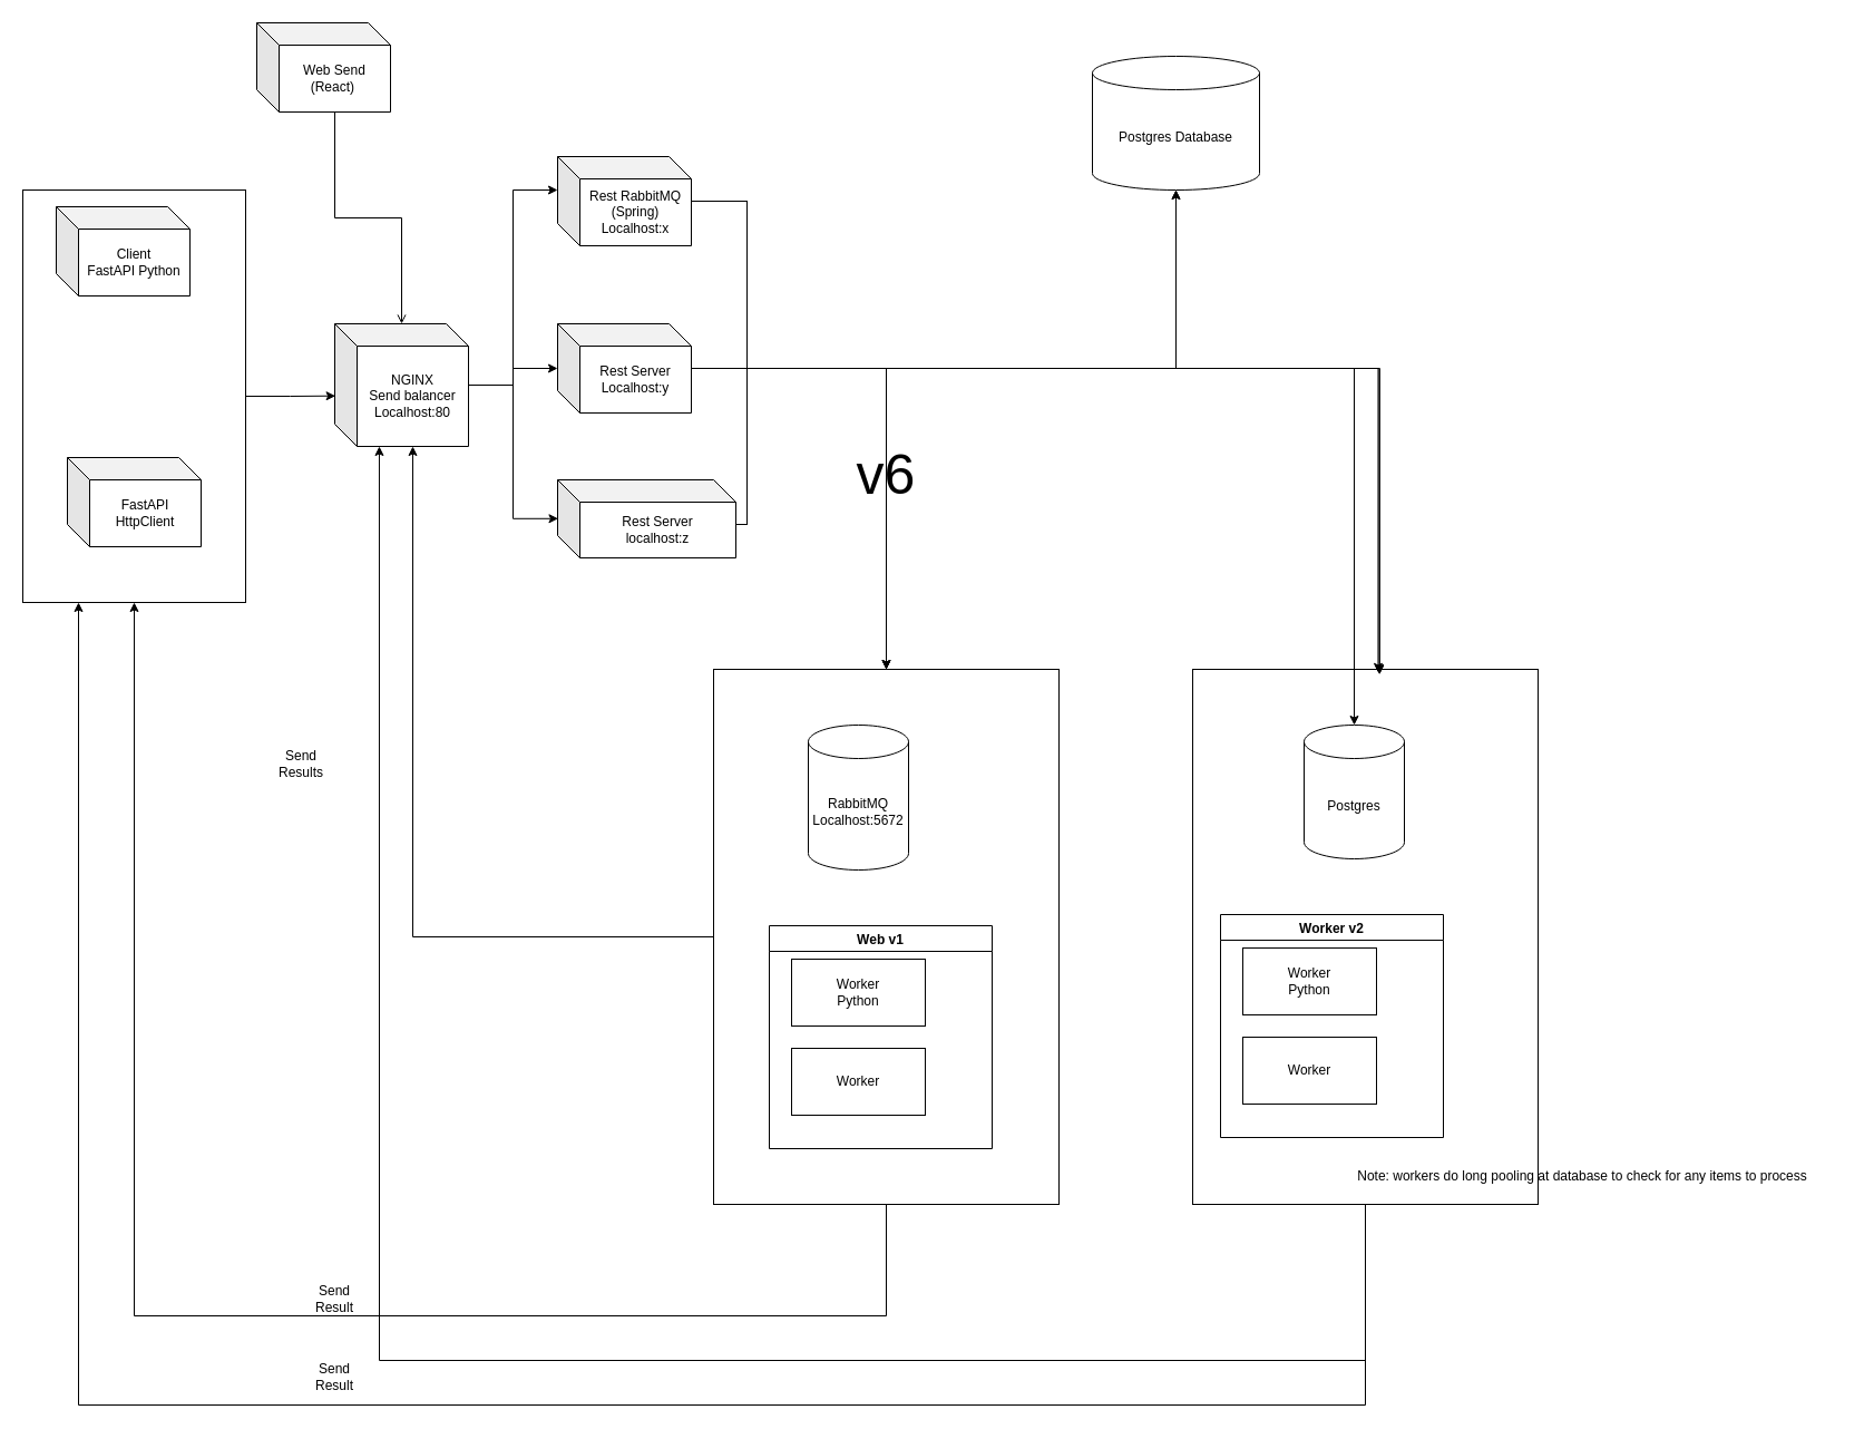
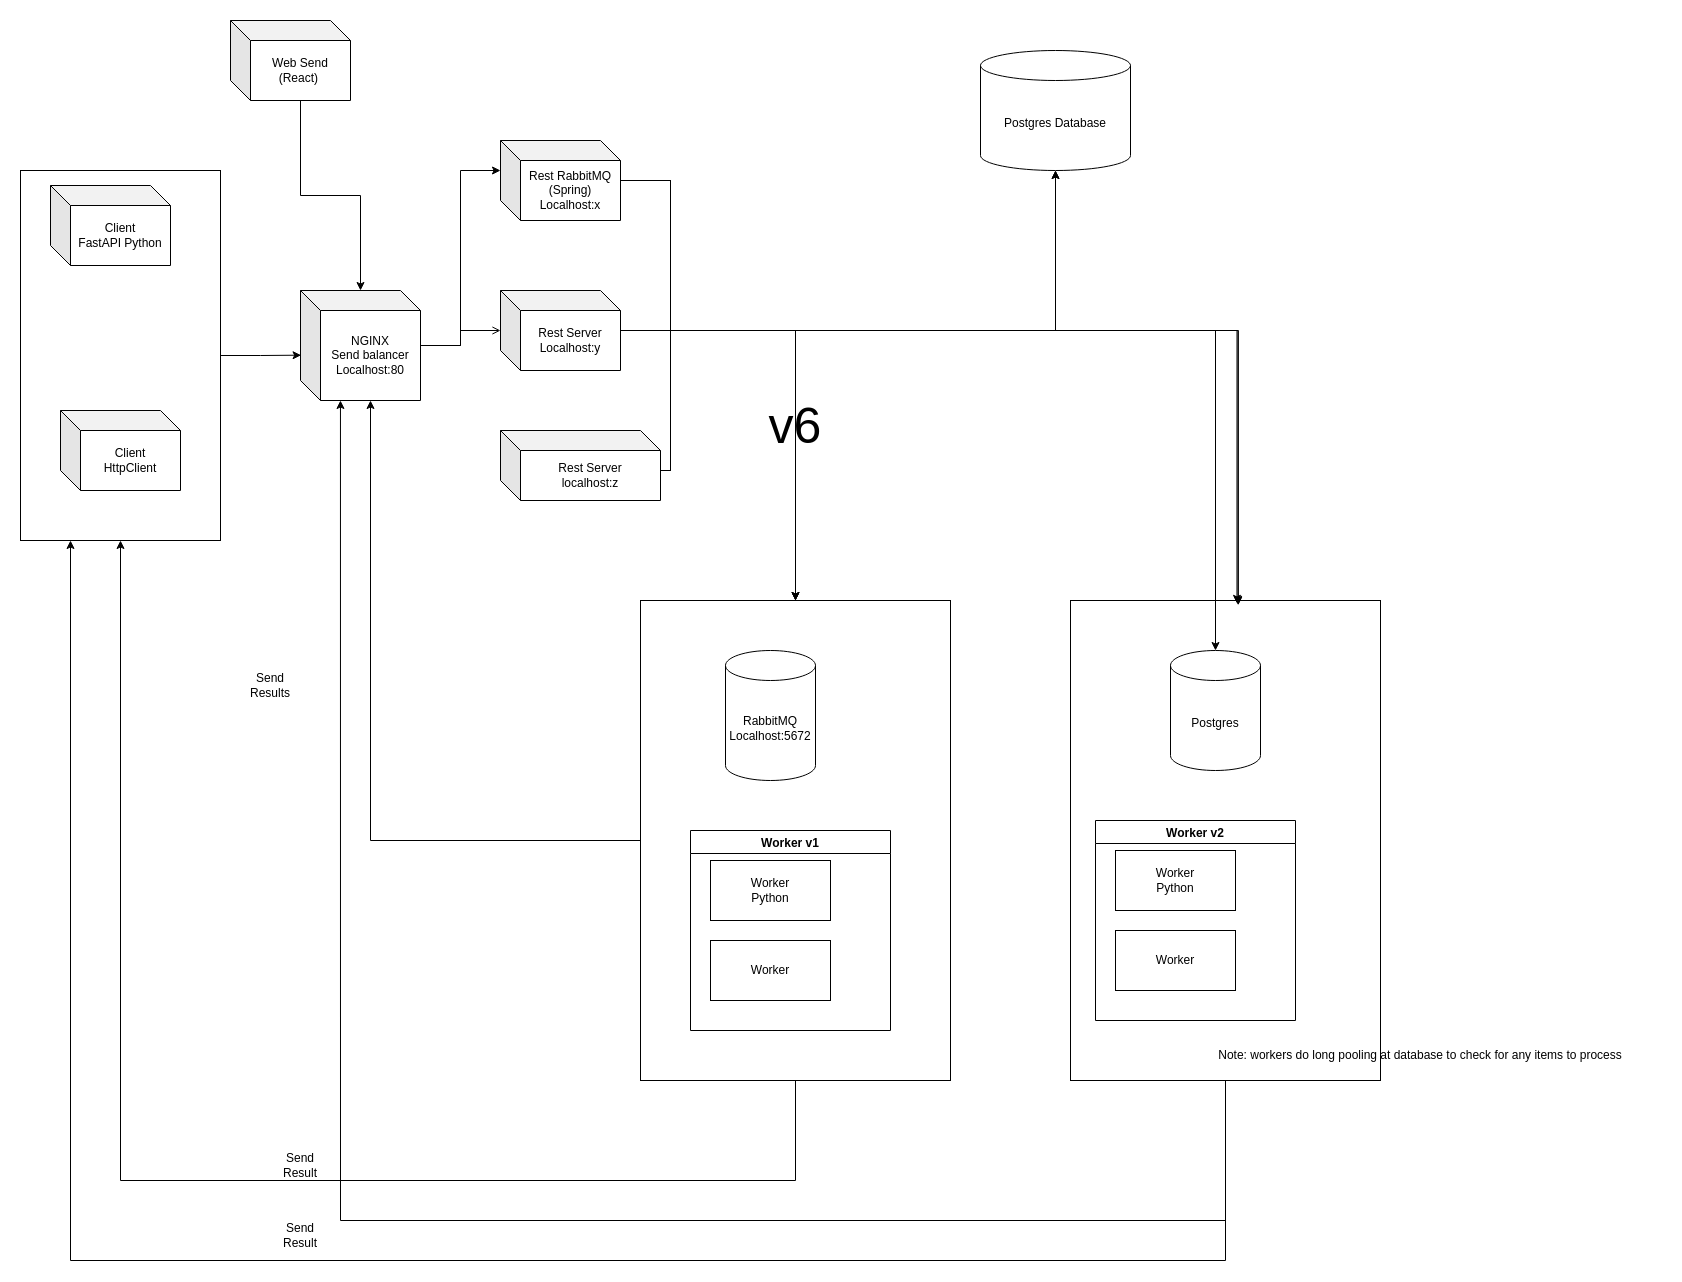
- <mxCell id="35" style="edgeStyle=orthogonalEdgeStyle;rounded=0;orthogonalLoop=1;jettySize=auto;html=1;exitX=0;exitY=0;exitDx=70;exitDy=80;exitPerimeter=0;endArrow=open;" edge="1" parent="1" source="43" target="5"><mxGeometry relative="1" as="geometry"><mxPoint x="320" y="80" as="sourcePoint" /></mxGeometry></mxCell>
+ <mxCell id="35" style="edgeStyle=orthogonalEdgeStyle;rounded=0;orthogonalLoop=1;jettySize=auto;html=1;exitX=0;exitY=0;exitDx=70;exitDy=80;exitPerimeter=0;" edge="1" parent="1" source="43" target="5"><mxGeometry relative="1" as="geometry"><mxPoint x="320" y="80" as="sourcePoint" /></mxGeometry></mxCell>
- <mxCell id="4" style="edgeStyle=orthogonalEdgeStyle;rounded=0;orthogonalLoop=1;jettySize=auto;html=1;" edge="1" parent="1" source="5" target="9"><mxGeometry relative="1" as="geometry" /></mxCell>
+ <mxCell id="4" style="edgeStyle=orthogonalEdgeStyle;rounded=0;orthogonalLoop=1;jettySize=auto;html=1;endArrow=open;" edge="1" parent="1" source="5" target="9"><mxGeometry relative="1" as="geometry" /></mxCell>
- <mxCell id="13" style="edgeStyle=orthogonalEdgeStyle;rounded=0;orthogonalLoop=1;jettySize=auto;html=1;entryX=0.003;entryY=0.497;entryDx=0;entryDy=0;entryPerimeter=0;" edge="1" parent="1" source="5" target="11"><mxGeometry relative="1" as="geometry" /></mxCell>
- <mxCell id="3" value="FastAPI&lt;br&gt;HttpClient" style="shape=cube;whiteSpace=wrap;html=1;boundedLbl=1;backgroundOutline=1;darkOpacity=0.05;darkOpacity2=0.1;" vertex="1" parent="1"><mxGeometry x="60" y="410" width="120" height="80" as="geometry" /></mxCell>
+ <mxCell id="3" value="Client&lt;br&gt;HttpClient" style="shape=cube;whiteSpace=wrap;html=1;boundedLbl=1;backgroundOutline=1;darkOpacity=0.05;darkOpacity2=0.1;" vertex="1" parent="1"><mxGeometry x="60" y="410" width="120" height="80" as="geometry" /></mxCell>
- <mxCell id="23" value="Web v1" style="swimlane;startSize=23;" vertex="1" parent="1"><mxGeometry x="690" y="830" width="200" height="200" as="geometry" /></mxCell>
+ <mxCell id="23" value="Worker v1" style="swimlane;startSize=23;" vertex="1" parent="1"><mxGeometry x="690" y="830" width="200" height="200" as="geometry" /></mxCell>
